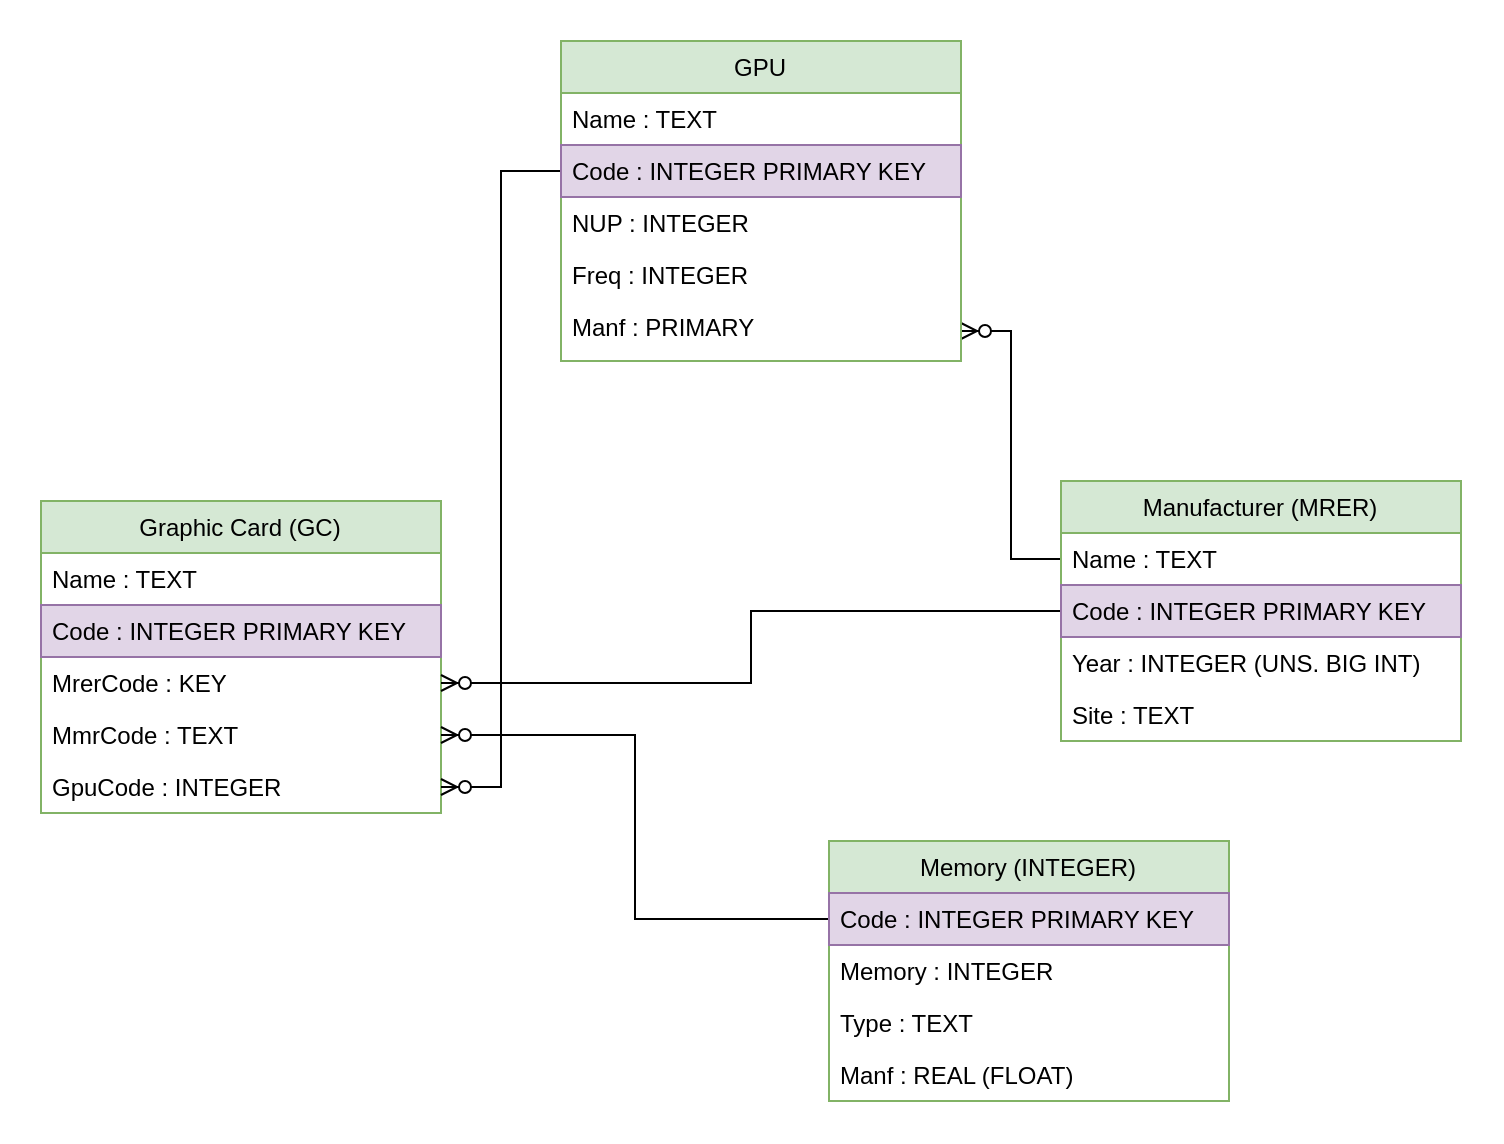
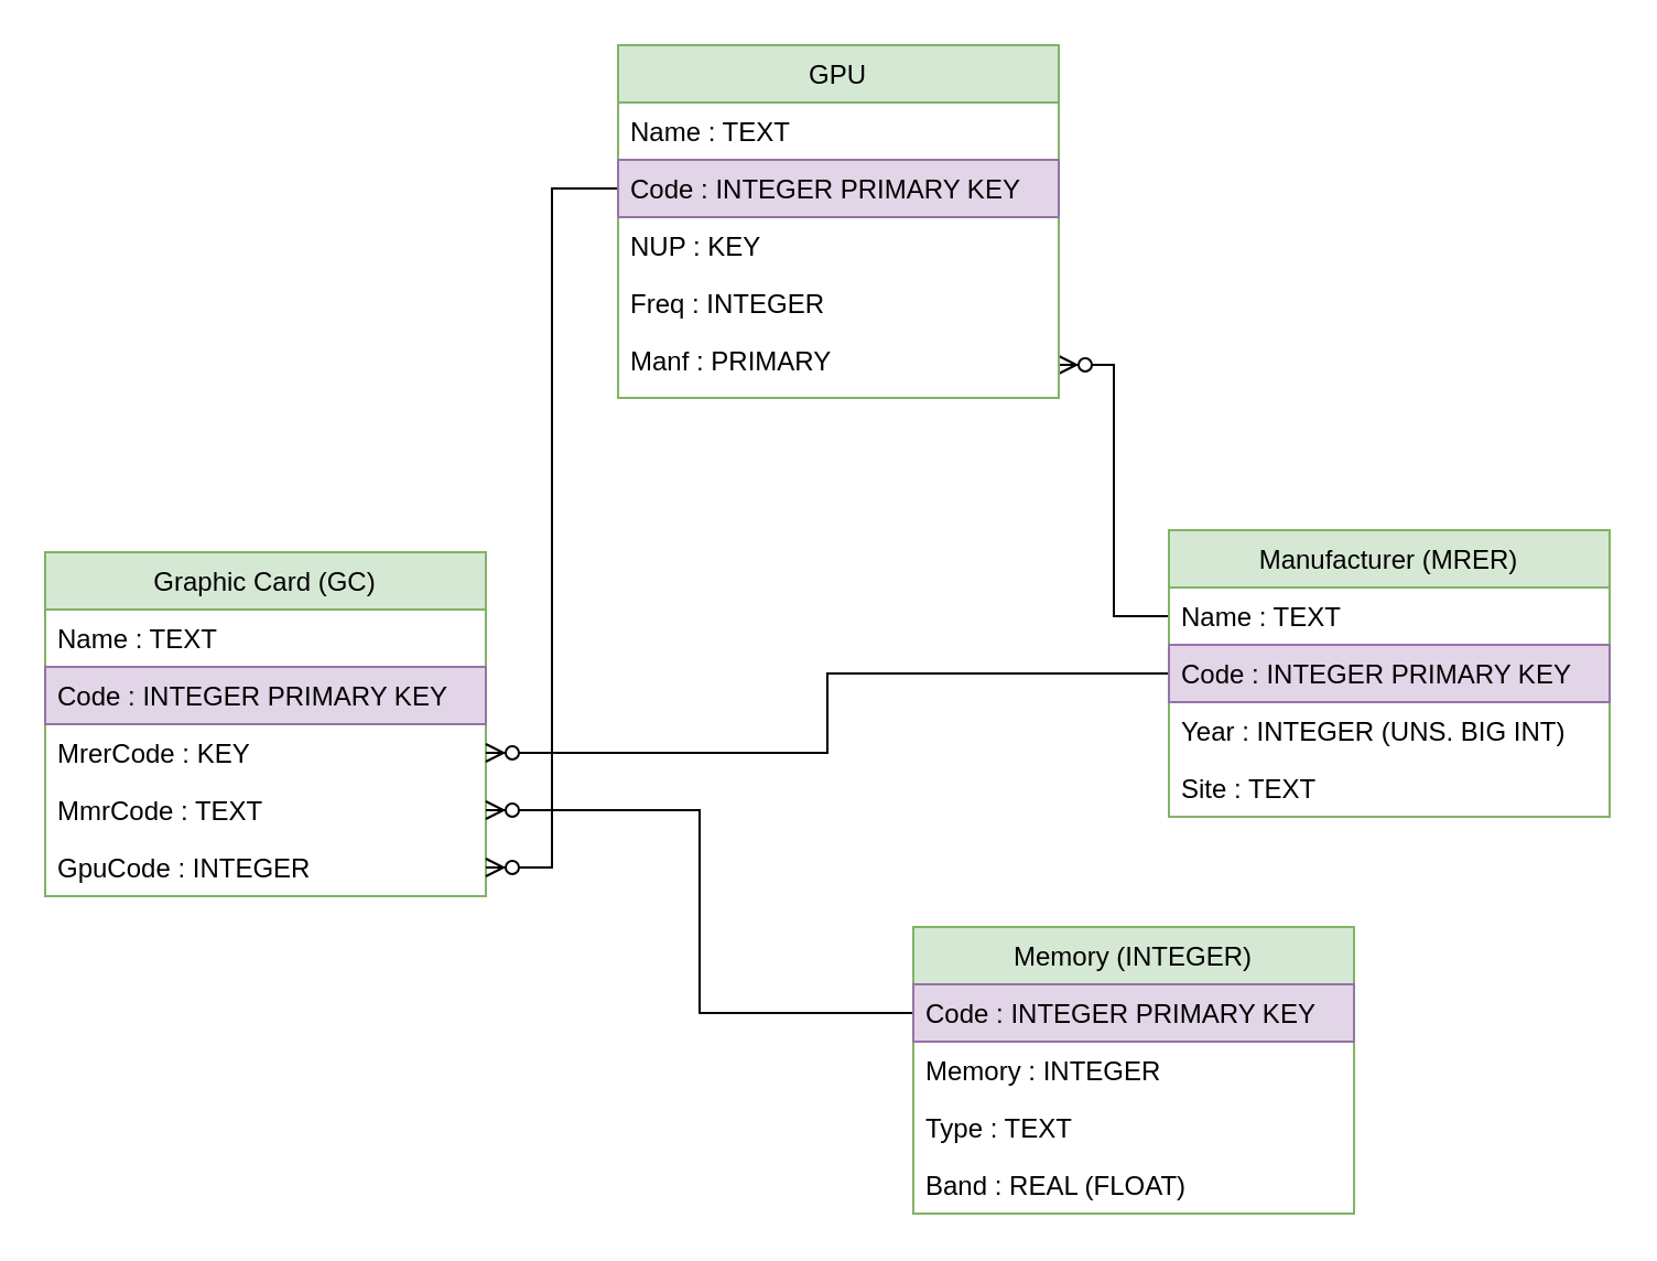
- <mxCell id="15" value="NUP : INTEGER" style="text;strokeColor=none;fillColor=none;align=left;verticalAlign=top;spacingLeft=4;spacingRight=4;overflow=hidden;rotatable=0;points=[[0,0.5],[1,0.5]];portConstraint=eastwest;" vertex="1" parent="12"><mxGeometry y="78" width="200" height="26" as="geometry" /></mxCell>
+ <mxCell id="15" value="NUP : KEY" style="text;strokeColor=none;fillColor=none;align=left;verticalAlign=top;spacingLeft=4;spacingRight=4;overflow=hidden;rotatable=0;points=[[0,0.5],[1,0.5]];portConstraint=eastwest;" vertex="1" parent="12"><mxGeometry y="78" width="200" height="26" as="geometry" /></mxCell>
- <mxCell id="27" value="Manf : REAL (FLOAT)" style="text;strokeColor=none;fillColor=none;align=left;verticalAlign=top;spacingLeft=4;spacingRight=4;overflow=hidden;rotatable=0;points=[[0,0.5],[1,0.5]];portConstraint=eastwest;" vertex="1" parent="23"><mxGeometry y="104" width="200" height="26" as="geometry" /></mxCell>
+ <mxCell id="27" value="Band : REAL (FLOAT)" style="text;strokeColor=none;fillColor=none;align=left;verticalAlign=top;spacingLeft=4;spacingRight=4;overflow=hidden;rotatable=0;points=[[0,0.5],[1,0.5]];portConstraint=eastwest;" vertex="1" parent="23"><mxGeometry y="104" width="200" height="26" as="geometry" /></mxCell>
